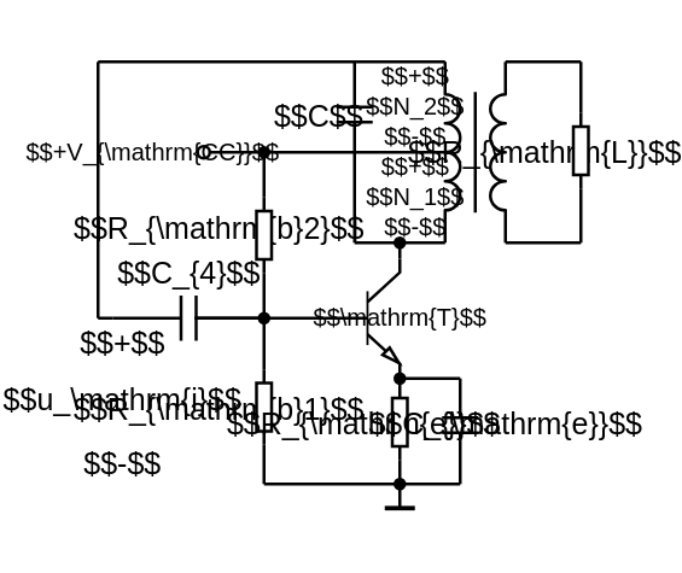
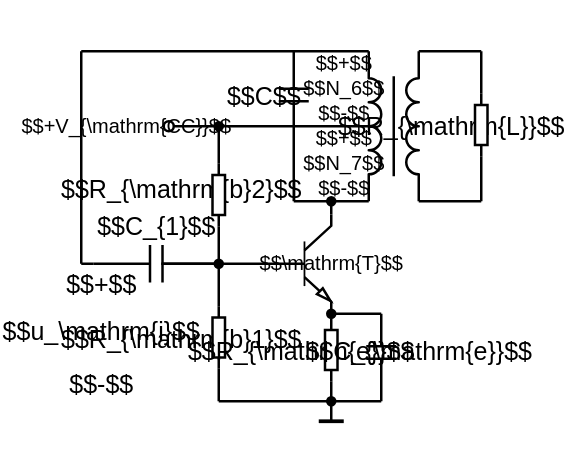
- <mxCell id="56" value="$$N_2$$" style="text;html=1;resizable=1;autosize=1;align=center;verticalAlign=middle;points=[];fillColor=none;strokeColor=none;rounded=0;fontSize=8;movable=1;rotatable=1;deletable=1;editable=1;connectable=0;allowArrows=0;" vertex="1" parent="1"><mxGeometry x="115" y="25" width="20" height="20" as="geometry" /></mxCell>
+ <mxCell id="56" value="$$N_6$$" style="text;html=1;resizable=1;autosize=1;align=center;verticalAlign=middle;points=[];fillColor=none;strokeColor=none;rounded=0;fontSize=8;movable=1;rotatable=1;deletable=1;editable=1;connectable=0;allowArrows=0;" vertex="1" parent="1"><mxGeometry x="115" y="25" width="20" height="20" as="geometry" /></mxCell>
- <mxCell id="57" value="$$N_1$$" style="text;html=1;resizable=1;autosize=1;align=center;verticalAlign=middle;points=[];fillColor=none;strokeColor=none;rounded=0;fontSize=8;movable=1;rotatable=1;deletable=1;editable=1;connectable=0;allowArrows=0;" vertex="1" parent="1"><mxGeometry x="115" y="55" width="20" height="20" as="geometry" /></mxCell>
+ <mxCell id="57" value="$$N_7$$" style="text;html=1;resizable=1;autosize=1;align=center;verticalAlign=middle;points=[];fillColor=none;strokeColor=none;rounded=0;fontSize=8;movable=1;rotatable=1;deletable=1;editable=1;connectable=0;allowArrows=0;" vertex="1" parent="1"><mxGeometry x="115" y="55" width="20" height="20" as="geometry" /></mxCell>
- <mxCell id="43" value="$$C_{4}$$" style="text;html=1;resizable=1;autosize=1;align=center;verticalAlign=middle;points=[];fillColor=none;strokeColor=none;rounded=0;fontSize=10;movable=1;rotatable=1;deletable=1;editable=1;connectable=0;allowArrows=0;" vertex="1" parent="1"><mxGeometry x="40" y="80" width="20" height="20" as="geometry" /></mxCell>
+ <mxCell id="43" value="$$C_{1}$$" style="text;html=1;resizable=1;autosize=1;align=center;verticalAlign=middle;points=[];fillColor=none;strokeColor=none;rounded=0;fontSize=10;movable=1;rotatable=1;deletable=1;editable=1;connectable=0;allowArrows=0;" vertex="1" parent="1"><mxGeometry x="40" y="80" width="20" height="20" as="geometry" /></mxCell>
